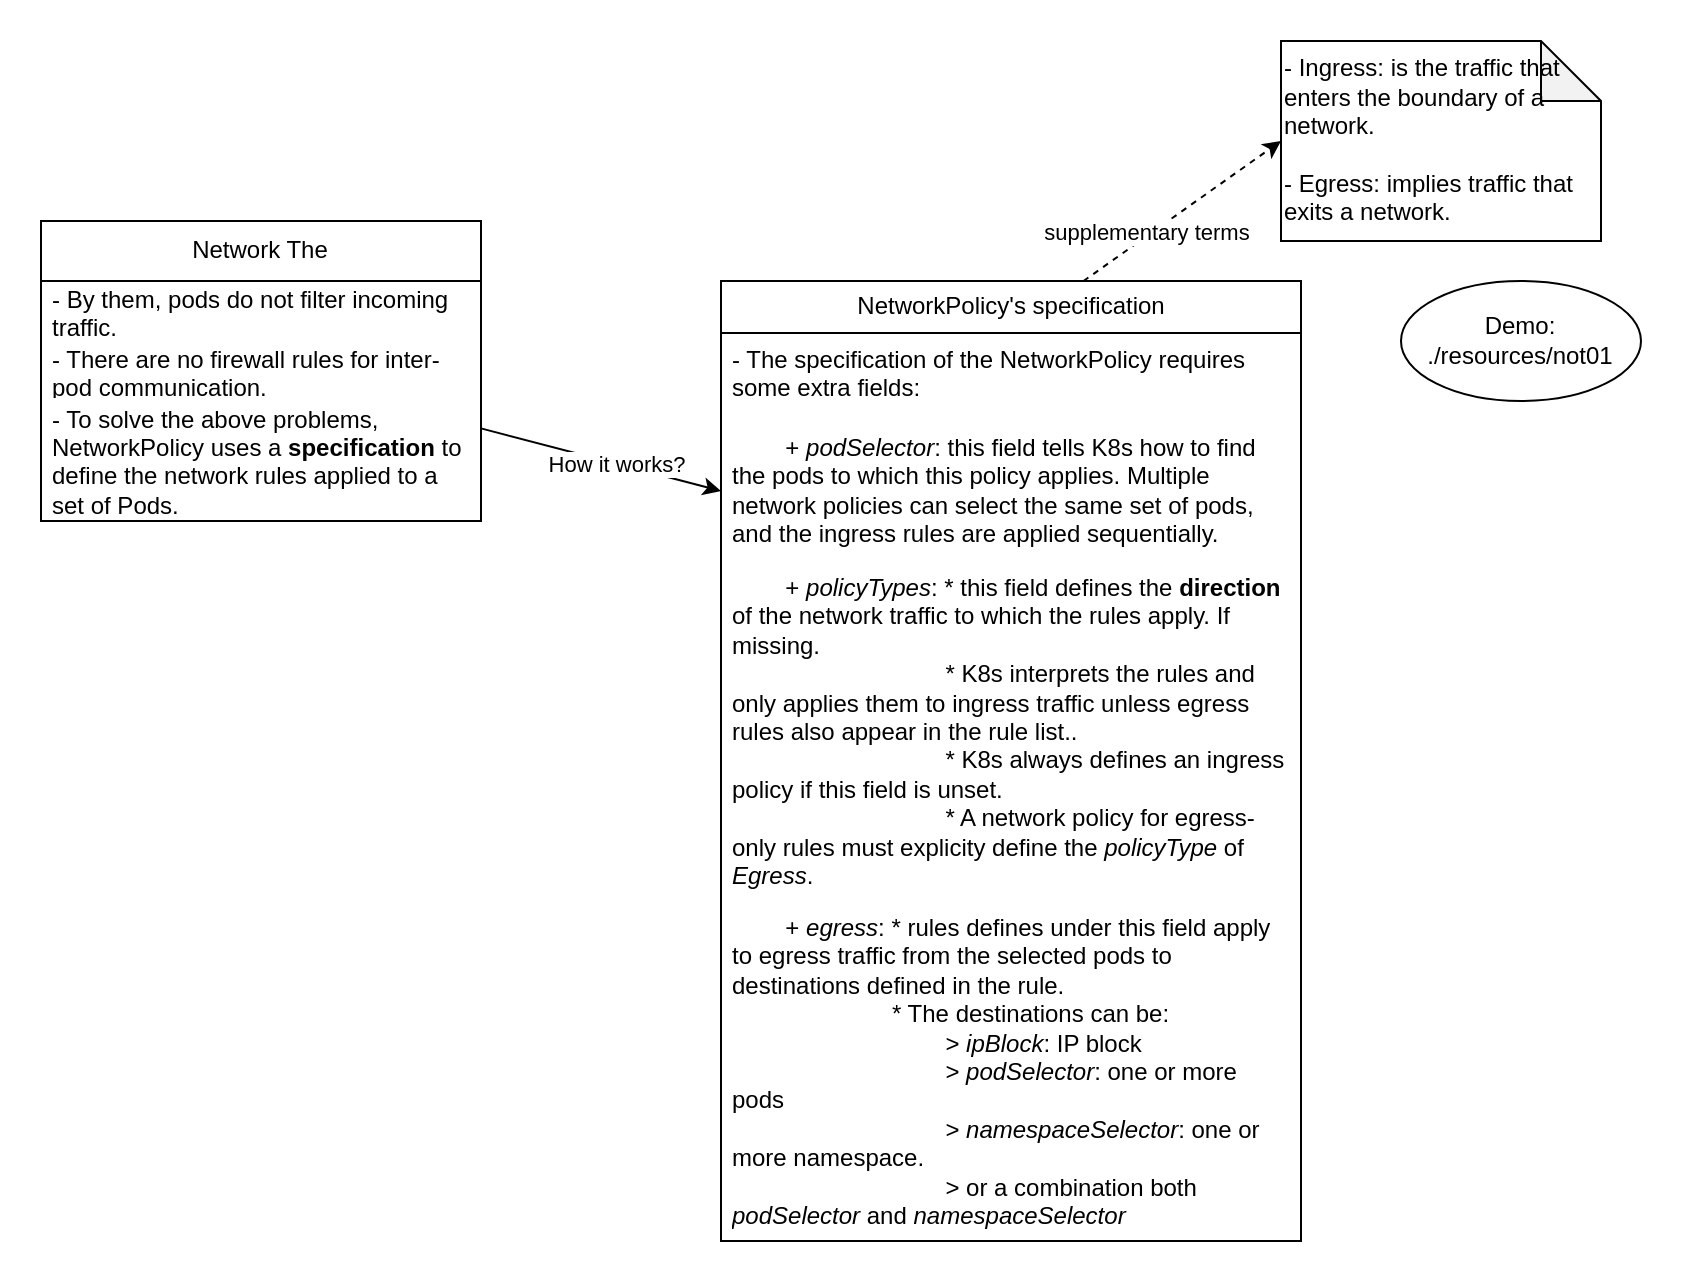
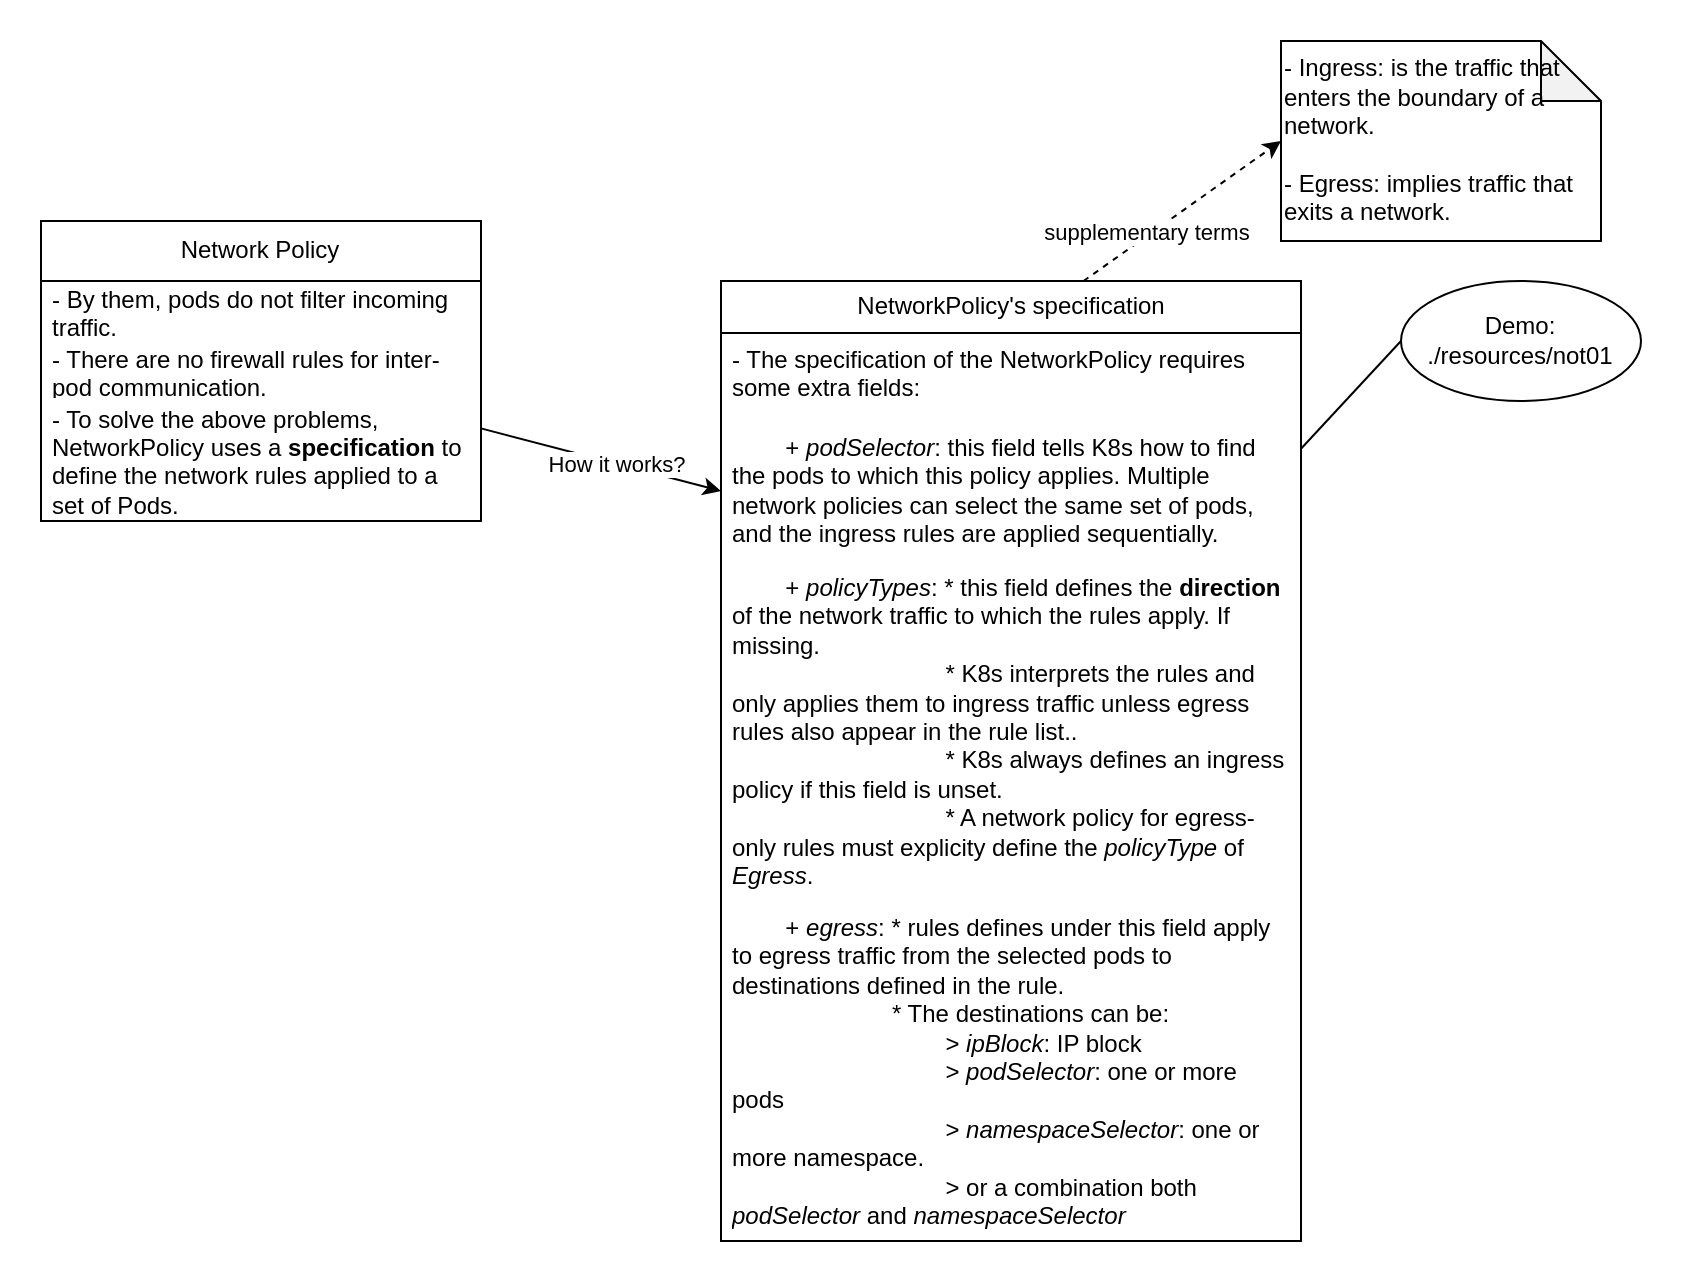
- <mxCell id="4" value="Network The" style="swimlane;fontStyle=0;childLayout=stackLayout;horizontal=1;startSize=30;horizontalStack=0;resizeParent=1;resizeParentMax=0;resizeLast=0;collapsible=1;marginBottom=0;whiteSpace=wrap;html=1;" parent="1" vertex="1"><mxGeometry x="20" y="110" width="220" height="150" as="geometry"><mxRectangle x="90" y="110" width="120" height="30" as="alternateBounds" /></mxGeometry></mxCell>
+ <mxCell id="4" value="Network Policy" style="swimlane;fontStyle=0;childLayout=stackLayout;horizontal=1;startSize=30;horizontalStack=0;resizeParent=1;resizeParentMax=0;resizeLast=0;collapsible=1;marginBottom=0;whiteSpace=wrap;html=1;" parent="1" vertex="1"><mxGeometry x="20" y="110" width="220" height="150" as="geometry"><mxRectangle x="90" y="110" width="120" height="30" as="alternateBounds" /></mxGeometry></mxCell>
+ <mxCell id="8" style="edgeStyle=none;html=1;entryX=0;entryY=0.5;entryDx=0;entryDy=0;strokeColor=default;endArrow=none;endFill=0;" edge="1" parent="1" source="9" target="17"><mxGeometry relative="1" as="geometry" /></mxCell>
